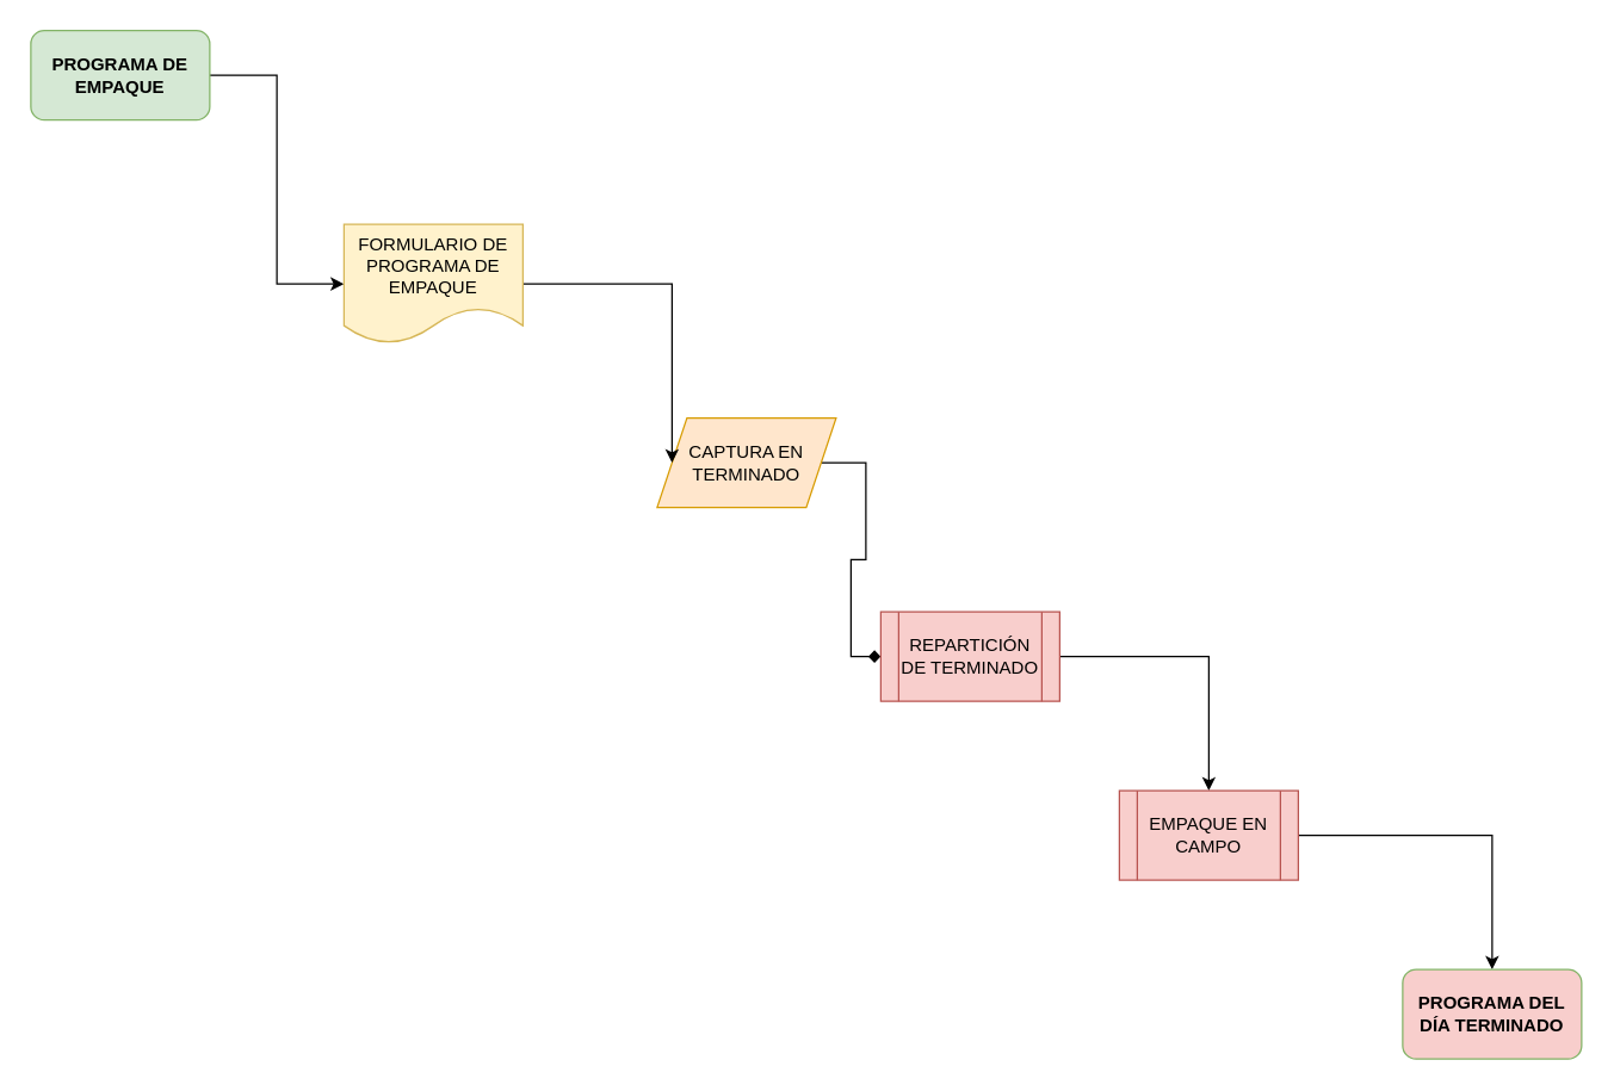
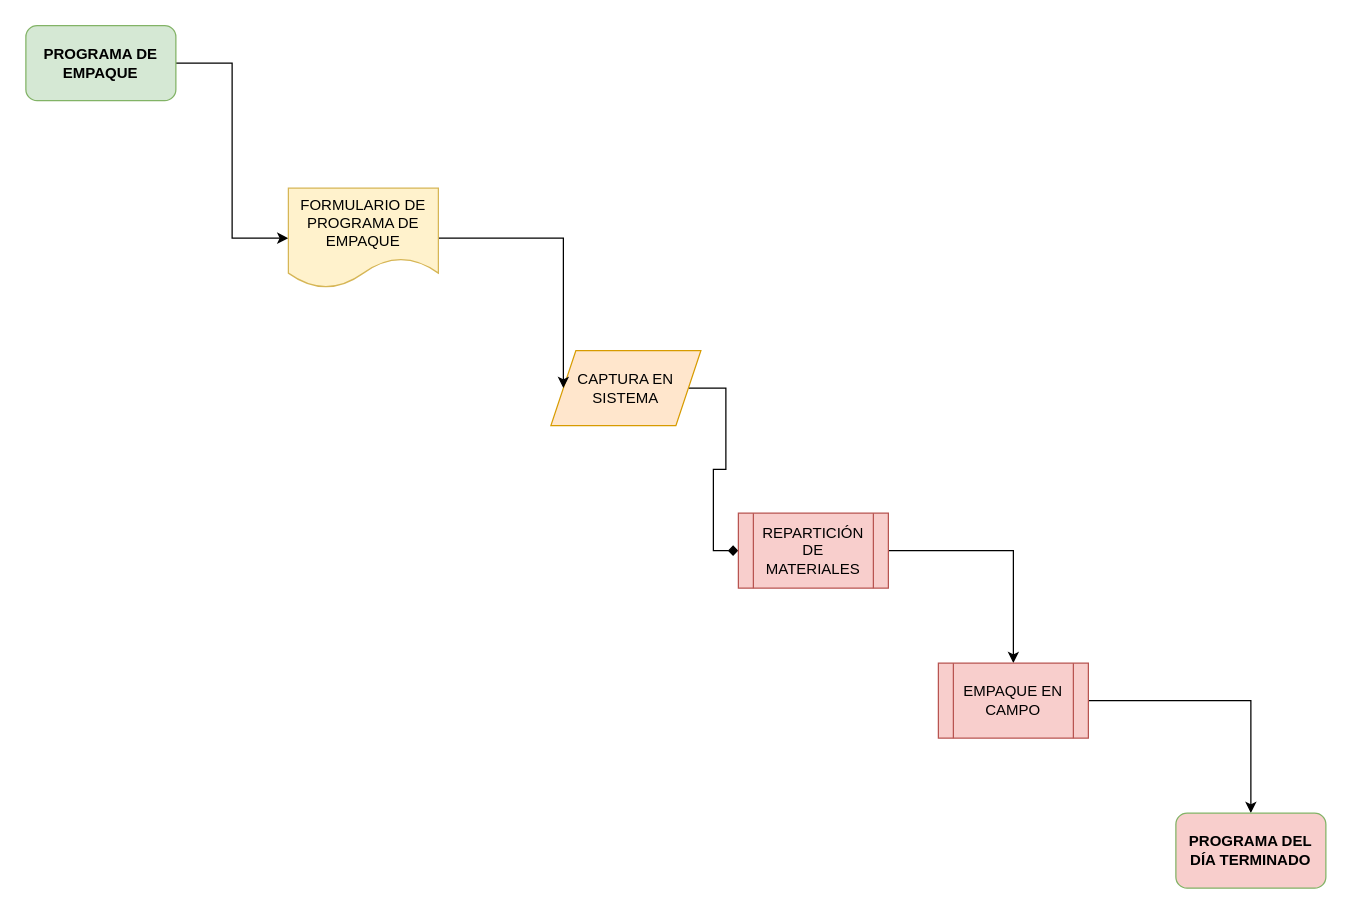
- <mxCell id="5" value="CAPTURA EN TERMINADO" style="shape=parallelogram;perimeter=parallelogramPerimeter;whiteSpace=wrap;html=1;fixedSize=1;fillColor=#ffe6cc;strokeColor=#d79b00;" vertex="1" parent="1"><mxGeometry x="440" y="280" width="120" height="60" as="geometry" /></mxCell>
+ <mxCell id="5" value="CAPTURA EN SISTEMA" style="shape=parallelogram;perimeter=parallelogramPerimeter;whiteSpace=wrap;html=1;fixedSize=1;fillColor=#ffe6cc;strokeColor=#d79b00;" vertex="1" parent="1"><mxGeometry x="440" y="280" width="120" height="60" as="geometry" /></mxCell>
- <mxCell id="9" value="REPARTICIÓN DE TERMINADO" style="shape=process;whiteSpace=wrap;html=1;backgroundOutline=1;fillColor=#f8cecc;strokeColor=#b85450;" vertex="1" parent="1"><mxGeometry x="590" y="410" width="120" height="60" as="geometry" /></mxCell>
+ <mxCell id="9" value="REPARTICIÓN DE MATERIALES" style="shape=process;whiteSpace=wrap;html=1;backgroundOutline=1;fillColor=#f8cecc;strokeColor=#b85450;" vertex="1" parent="1"><mxGeometry x="590" y="410" width="120" height="60" as="geometry" /></mxCell>
